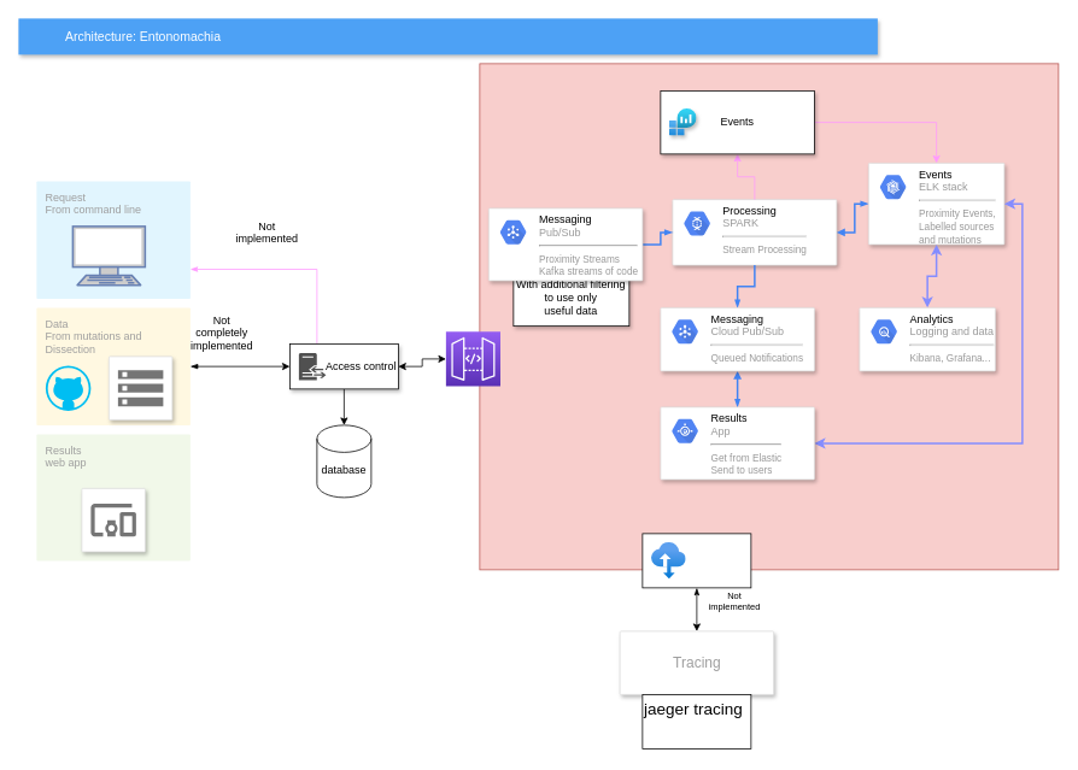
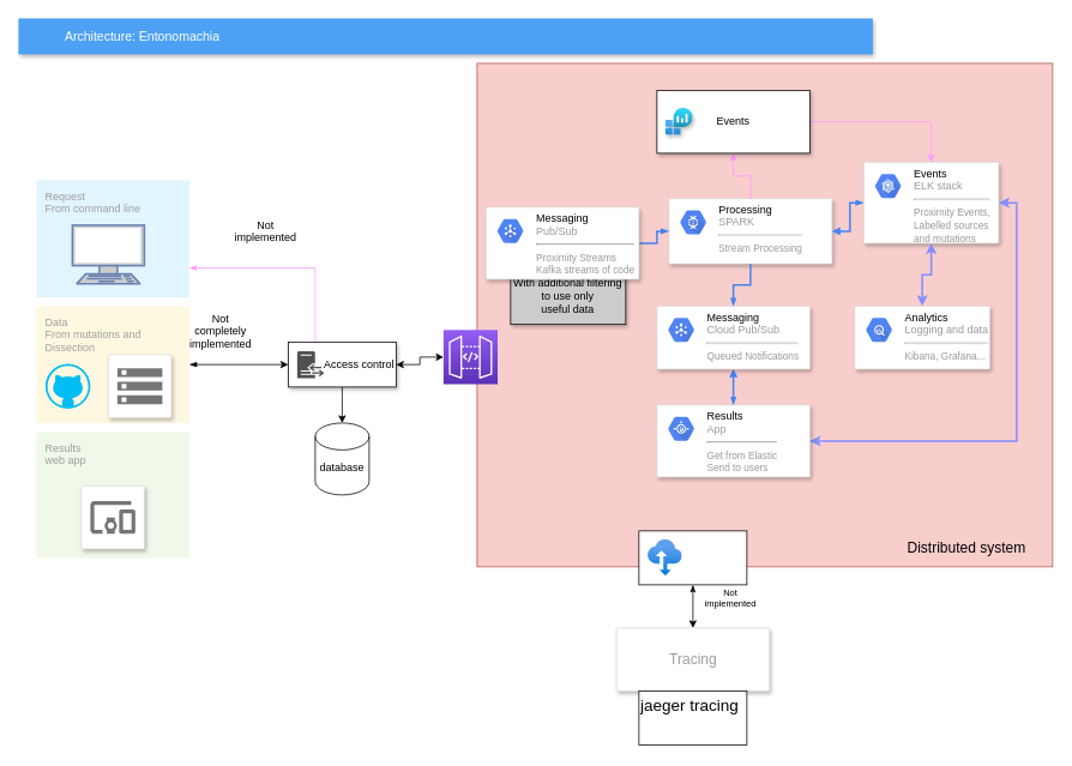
- <mxCell id="4" value="&lt;div&gt;With additional filtering&lt;/div&gt;&lt;div&gt;to use only &lt;br&gt;&lt;/div&gt;&lt;div&gt;useful data&lt;br&gt;&lt;/div&gt;" style="rounded=0;whiteSpace=wrap;html=1;glass=0;shadow=1;" parent="3" vertex="1"><mxGeometry x="37.333" y="228.148" width="128" height="62.222" as="geometry" /></mxCell>
+ <mxCell id="4" value="&lt;div&gt;With additional filtering&lt;/div&gt;&lt;div&gt;to use only &lt;br&gt;&lt;/div&gt;&lt;div&gt;useful data&lt;br&gt;&lt;/div&gt;" style="rounded=0;whiteSpace=wrap;html=1;glass=0;shadow=1;fillColor=#cccccc;" parent="3" vertex="1"><mxGeometry x="37.333" y="228.148" width="128" height="62.222" as="geometry" /></mxCell>
+ <mxCell id="5" value="&lt;font style=&quot;font-size: 16px&quot;&gt;Distributed system&lt;/font&gt;" style="text;html=1;align=center;verticalAlign=middle;resizable=0;points=[];autosize=1;" parent="3" vertex="1"><mxGeometry x="469.333" y="528.889" width="150" height="20" as="geometry" /></mxCell>
